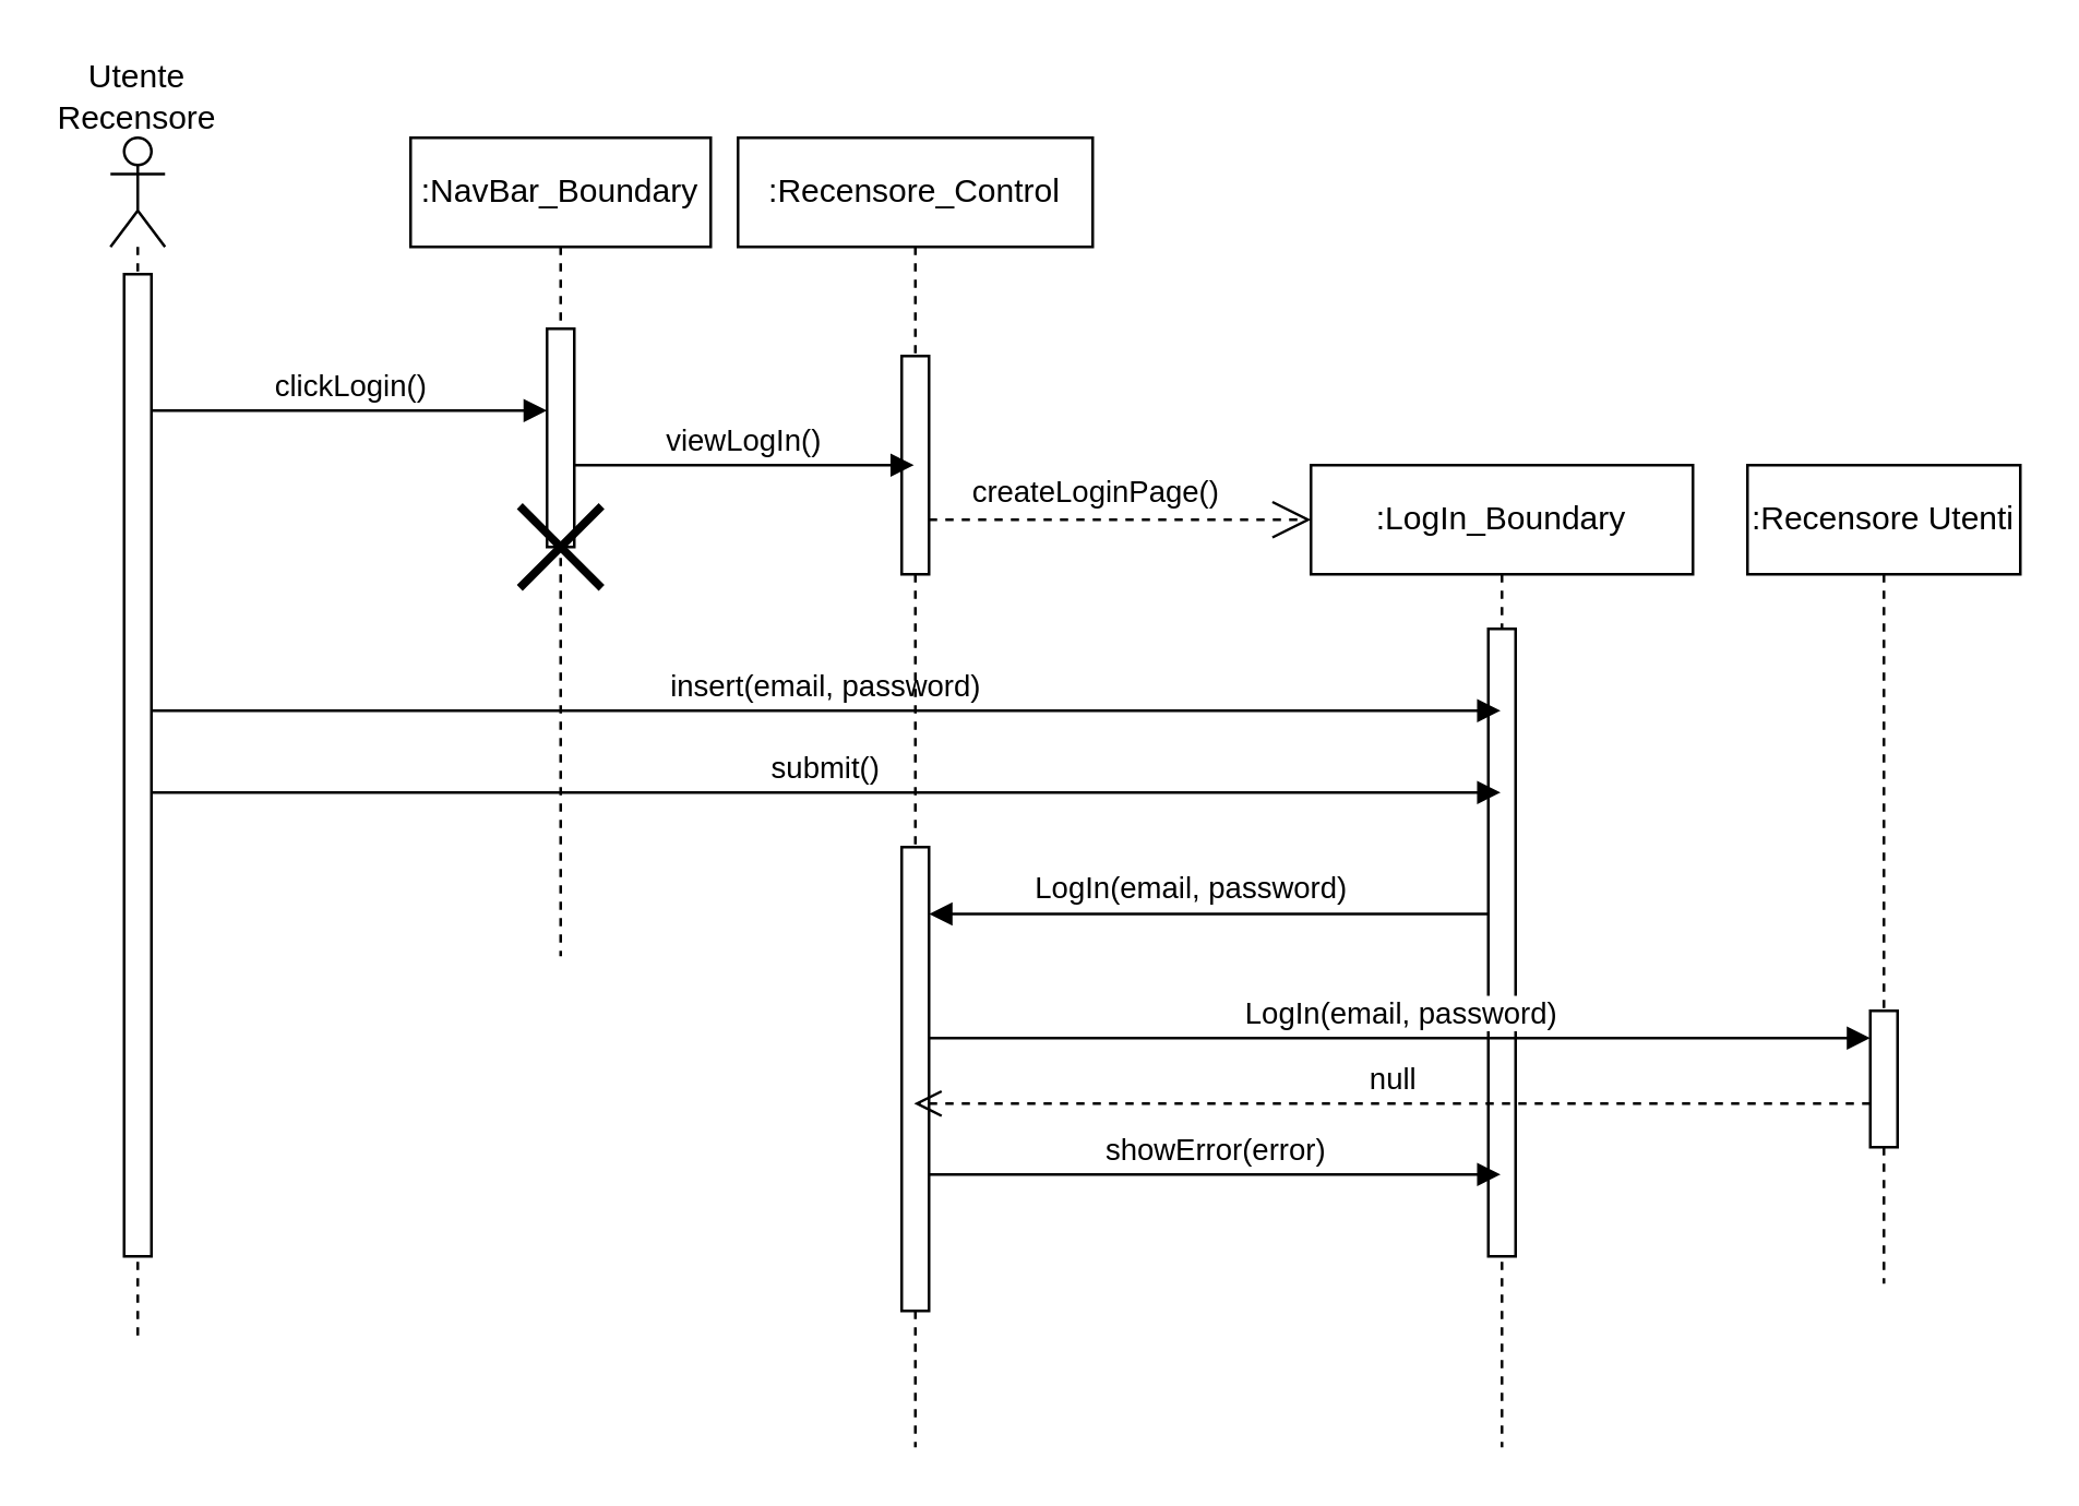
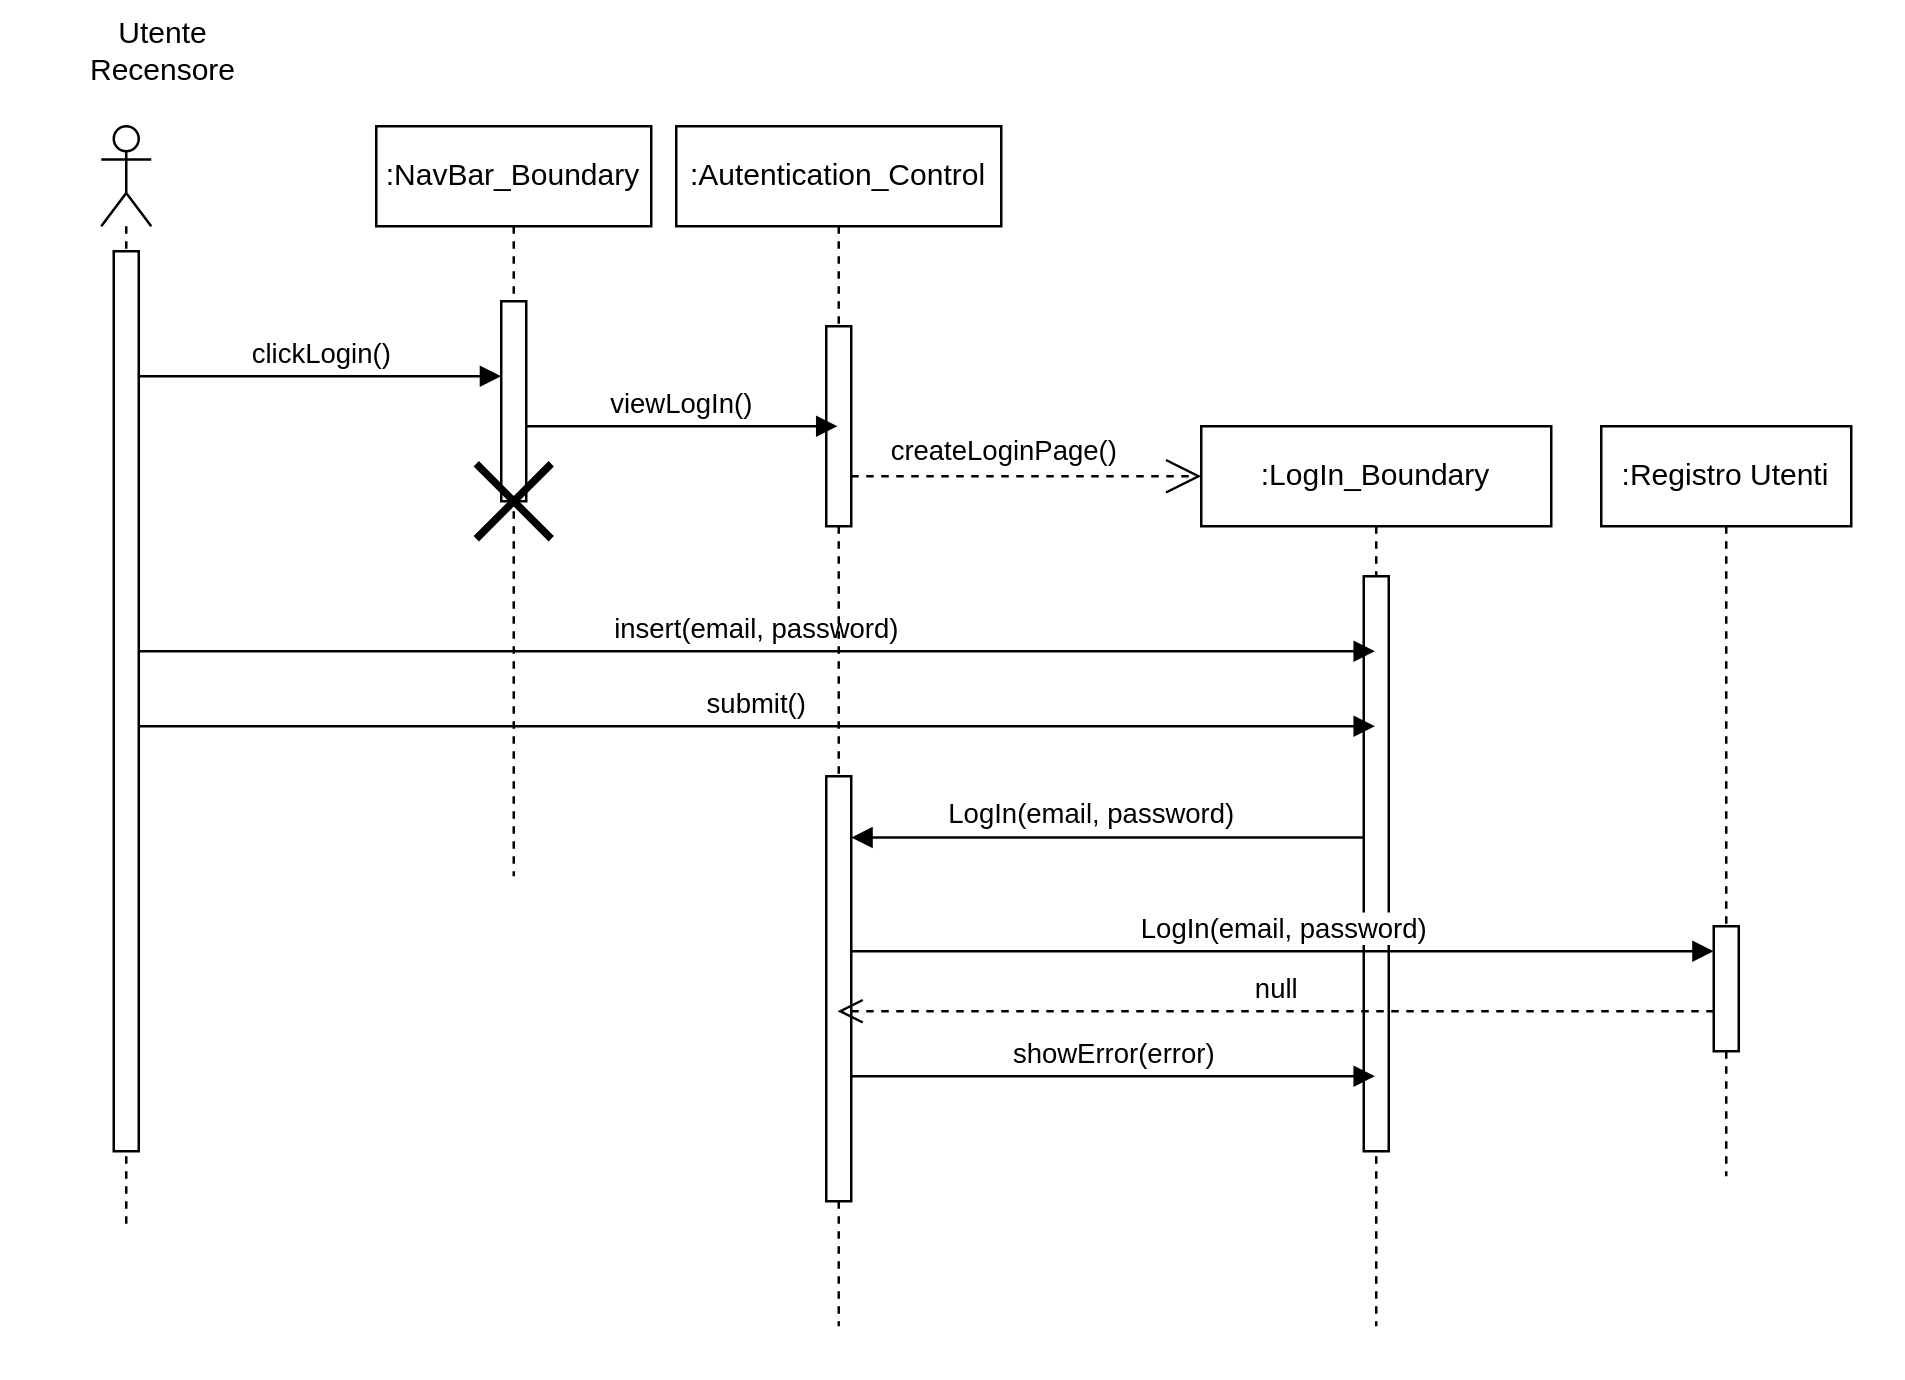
- <mxCell id="6" value="Utente Recensore" style="text;html=1;align=center;verticalAlign=middle;whiteSpace=wrap;rounded=0;" vertex="1" parent="1"><mxGeometry x="20" y="20" width="60" height="30" as="geometry" /></mxCell>
+ <mxCell id="6" value="Utente Recensore" style="text;html=1;align=center;verticalAlign=middle;whiteSpace=wrap;rounded=0;" vertex="1" parent="1"><mxGeometry x="35" y="5" width="60" height="30" as="geometry" /></mxCell>
- <mxCell id="15" value=":Recensore_Control" style="shape=umlLifeline;perimeter=lifelinePerimeter;whiteSpace=wrap;html=1;container=1;dropTarget=0;collapsible=0;recursiveResize=0;outlineConnect=0;portConstraint=eastwest;newEdgeStyle={&quot;curved&quot;:0,&quot;rounded&quot;:0};" vertex="1" parent="1"><mxGeometry x="270" y="50" width="130" height="480" as="geometry" /></mxCell>
+ <mxCell id="15" value=":Autentication_Control" style="shape=umlLifeline;perimeter=lifelinePerimeter;whiteSpace=wrap;html=1;container=1;dropTarget=0;collapsible=0;recursiveResize=0;outlineConnect=0;portConstraint=eastwest;newEdgeStyle={&quot;curved&quot;:0,&quot;rounded&quot;:0};" vertex="1" parent="1"><mxGeometry x="270" y="50" width="130" height="480" as="geometry" /></mxCell>
- <mxCell id="22" value=":Recensore Utenti" style="shape=umlLifeline;perimeter=lifelinePerimeter;whiteSpace=wrap;html=1;container=1;dropTarget=0;collapsible=0;recursiveResize=0;outlineConnect=0;portConstraint=eastwest;newEdgeStyle={&quot;curved&quot;:0,&quot;rounded&quot;:0};" vertex="1" parent="1"><mxGeometry x="640" y="170" width="100" height="300" as="geometry" /></mxCell>
+ <mxCell id="22" value=":Registro Utenti" style="shape=umlLifeline;perimeter=lifelinePerimeter;whiteSpace=wrap;html=1;container=1;dropTarget=0;collapsible=0;recursiveResize=0;outlineConnect=0;portConstraint=eastwest;newEdgeStyle={&quot;curved&quot;:0,&quot;rounded&quot;:0};" vertex="1" parent="1"><mxGeometry x="640" y="170" width="100" height="300" as="geometry" /></mxCell>
